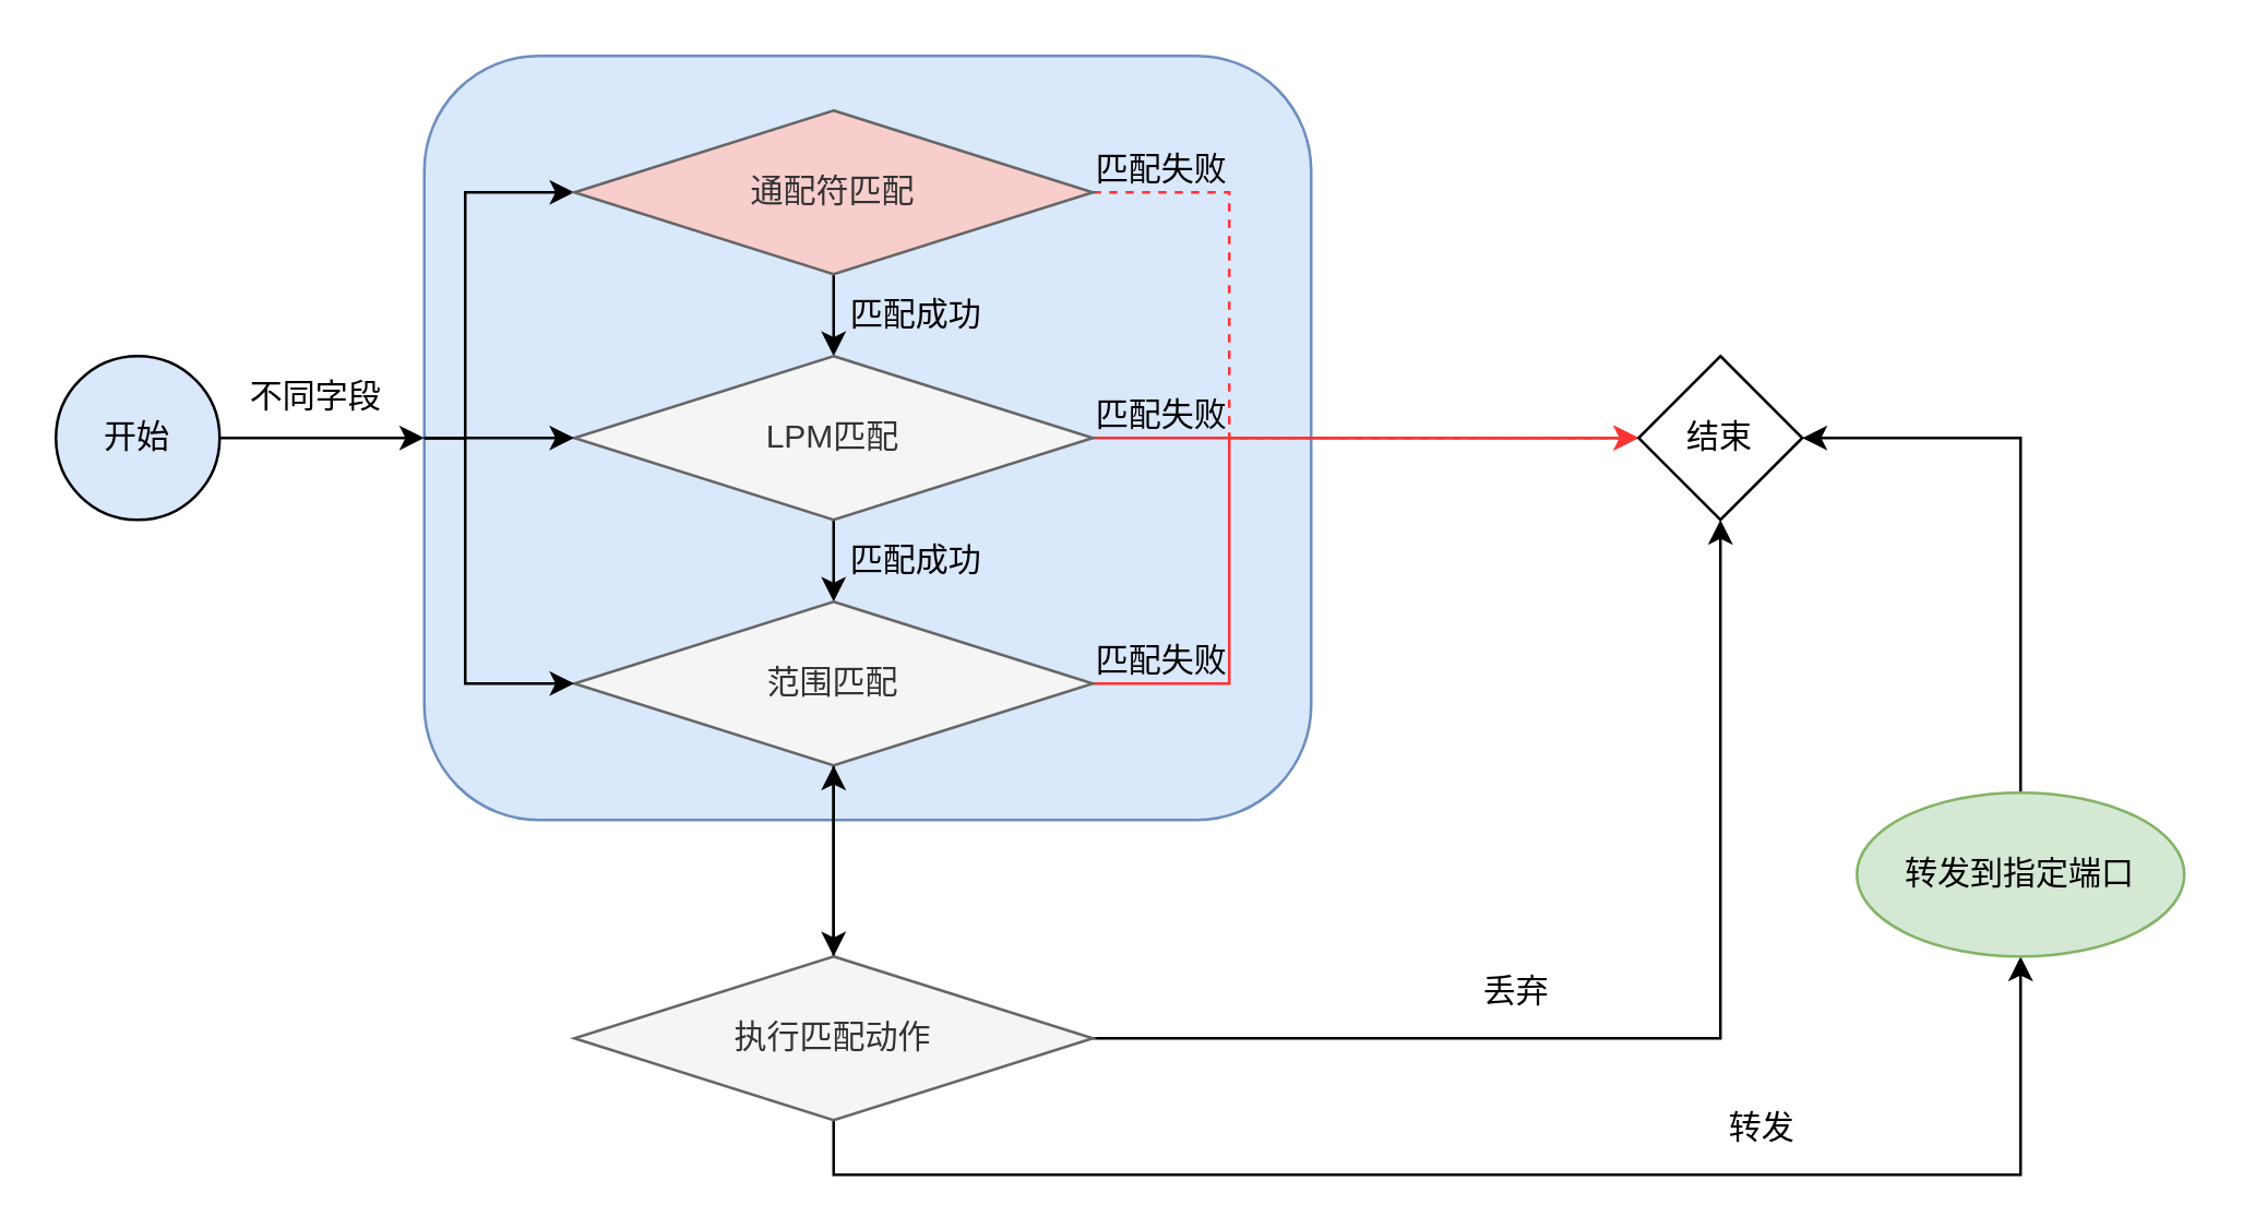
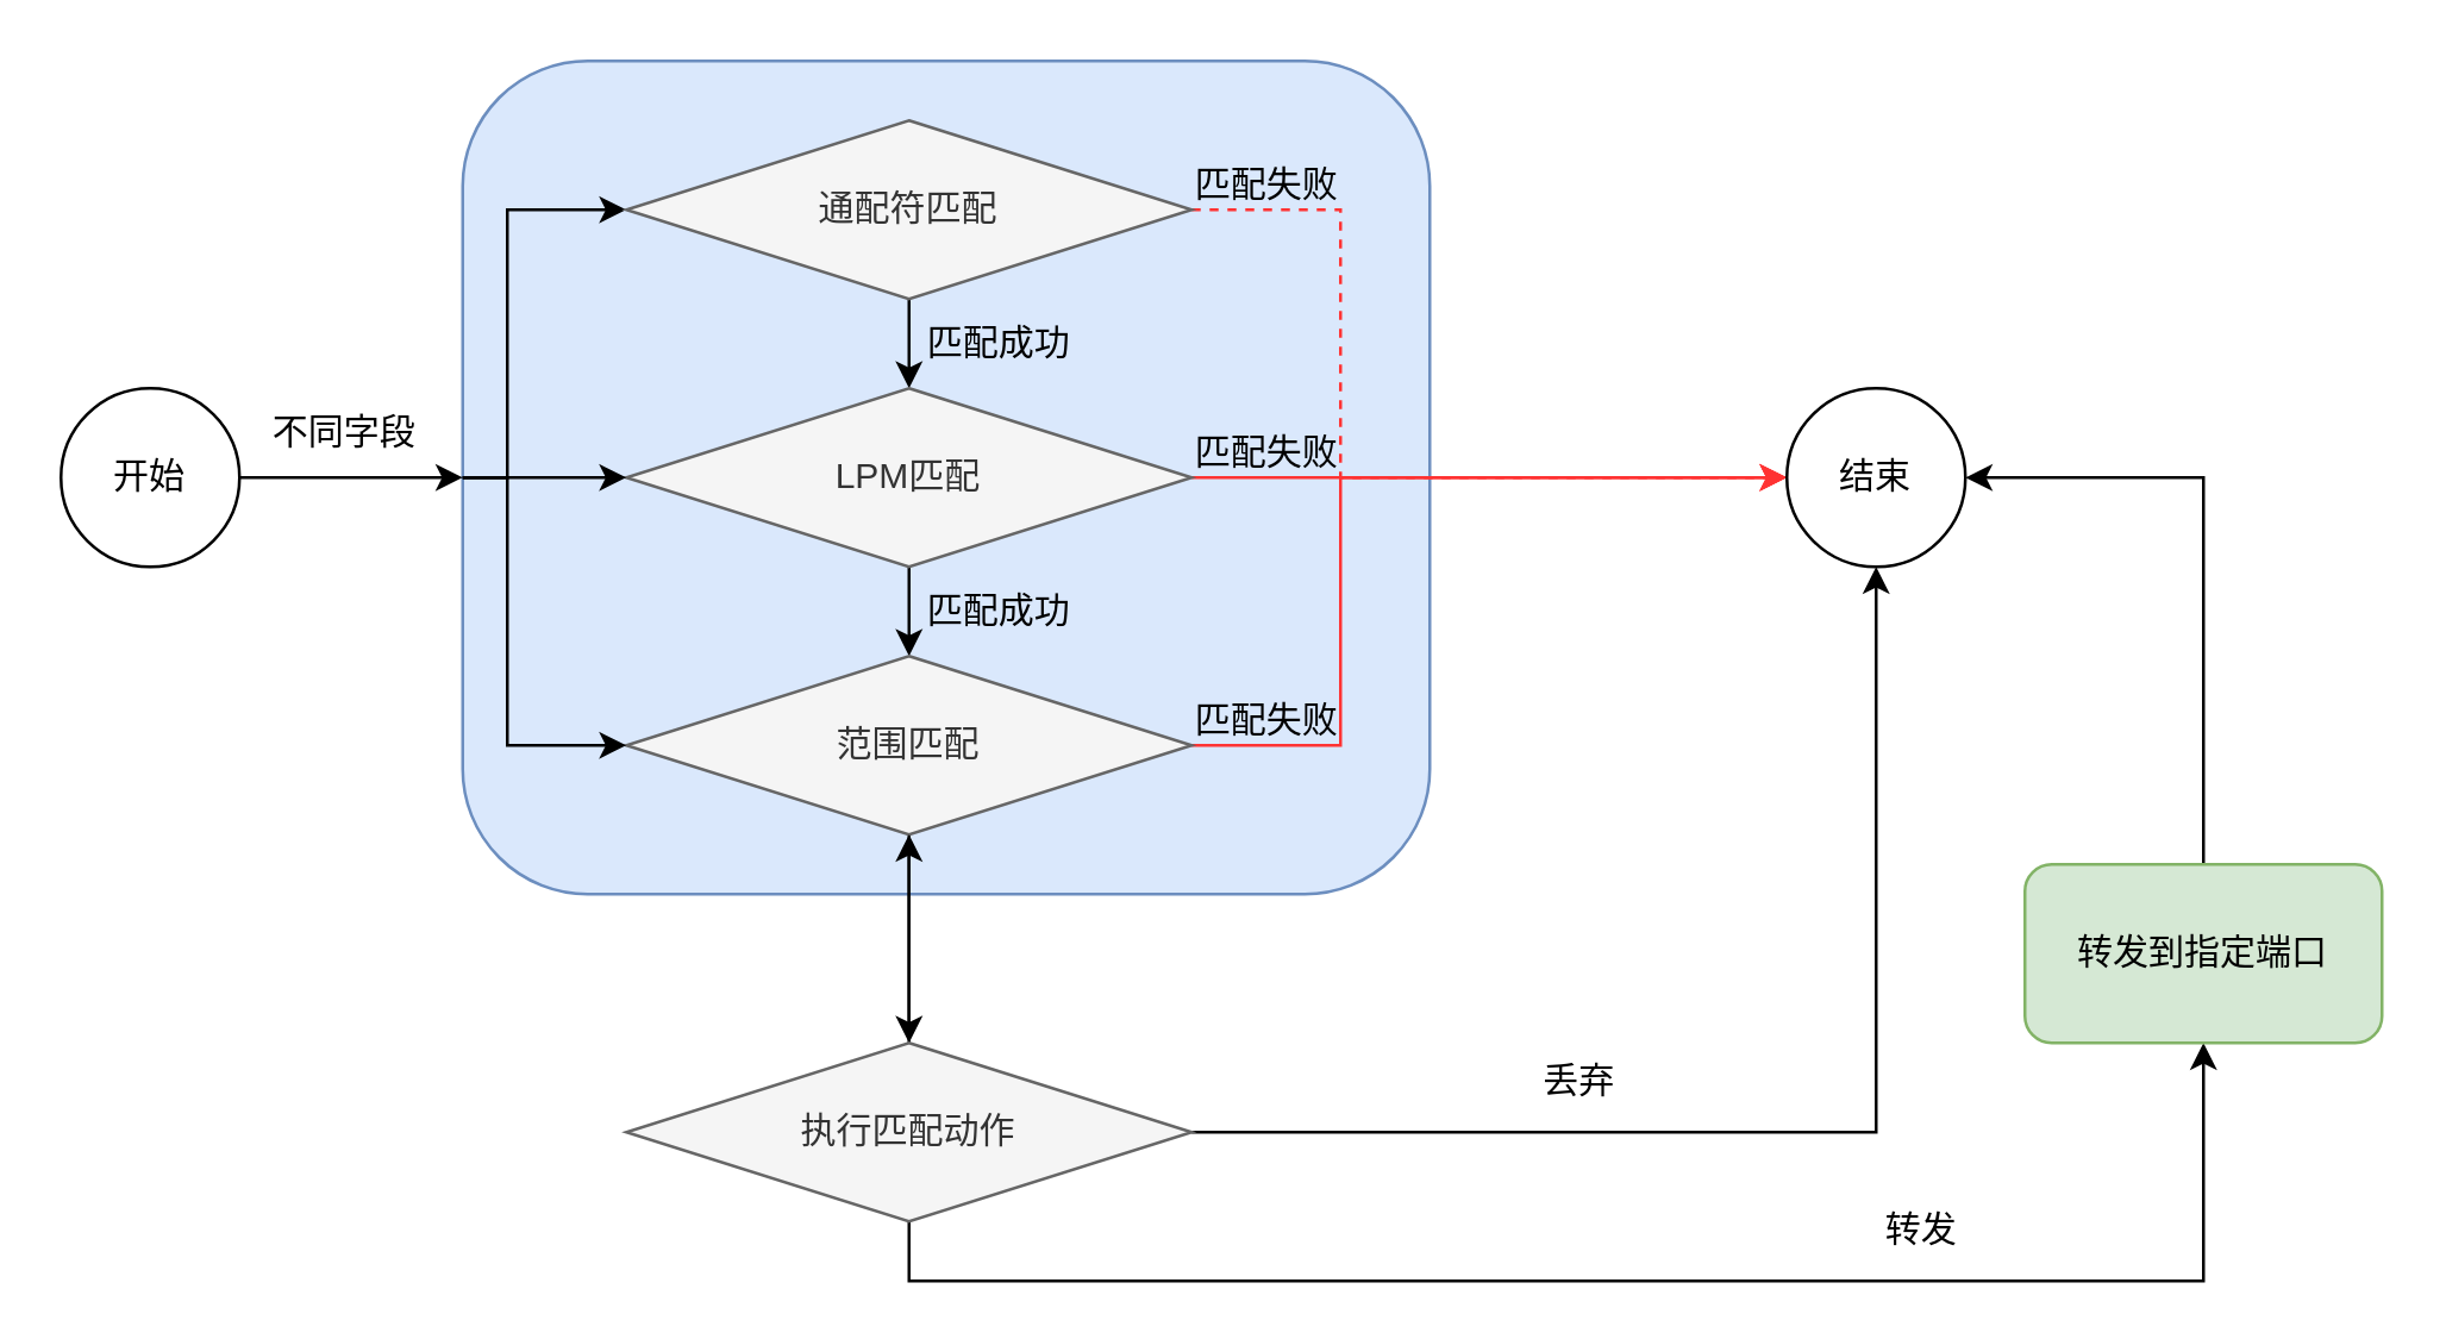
- <mxCell id="8" value="通配符匹配" style="rhombus;whiteSpace=wrap;html=1;fillColor=#f8cecc;strokeColor=#666666;fontColor=#333333;" vertex="1" parent="1"><mxGeometry x="210" y="40" width="190" height="60" as="geometry" /></mxCell>
+ <mxCell id="8" value="通配符匹配" style="rhombus;whiteSpace=wrap;html=1;fillColor=#f5f5f5;strokeColor=#666666;fontColor=#333333;" vertex="1" parent="1"><mxGeometry x="210" y="40" width="190" height="60" as="geometry" /></mxCell>
- <mxCell id="5" value="开始" style="ellipse;whiteSpace=wrap;html=1;aspect=fixed;fillColor=#dae8fc;" vertex="1" parent="1"><mxGeometry x="20" y="130" width="60" height="60" as="geometry" /></mxCell>
+ <mxCell id="5" value="开始" style="ellipse;whiteSpace=wrap;html=1;aspect=fixed;" vertex="1" parent="1"><mxGeometry x="20" y="130" width="60" height="60" as="geometry" /></mxCell>
- <mxCell id="18" value="结束" style="rhombus;whiteSpace=wrap;html=1;aspect=fixed;" vertex="1" parent="1"><mxGeometry x="600" y="130" width="60" height="60" as="geometry" /></mxCell>
+ <mxCell id="18" value="结束" style="ellipse;whiteSpace=wrap;html=1;aspect=fixed;" vertex="1" parent="1"><mxGeometry x="600" y="130" width="60" height="60" as="geometry" /></mxCell>
- <mxCell id="30" value="转发到指定端口" style="ellipse;whiteSpace=wrap;html=1;fillColor=#d5e8d4;strokeColor=#82b366;" vertex="1" parent="1"><mxGeometry x="680" y="290" width="120" height="60" as="geometry" /></mxCell>
+ <mxCell id="30" value="转发到指定端口" style="rounded=1;whiteSpace=wrap;html=1;fillColor=#d5e8d4;strokeColor=#82b366;" vertex="1" parent="1"><mxGeometry x="680" y="290" width="120" height="60" as="geometry" /></mxCell>
- <mxCell id="28" value="丢弃" style="text;html=1;align=center;verticalAlign=middle;resizable=0;points=[];autosize=1;strokeColor=none;fillColor=none;" vertex="1" parent="1"><mxGeometry x="530" y="348" width="50" height="30" as="geometry" /></mxCell>
+ <mxCell id="28" value="丢弃" style="text;html=1;align=center;verticalAlign=middle;resizable=0;points=[];autosize=1;strokeColor=none;fillColor=none;" vertex="1" parent="1"><mxGeometry x="505" y="348" width="50" height="30" as="geometry" /></mxCell>
